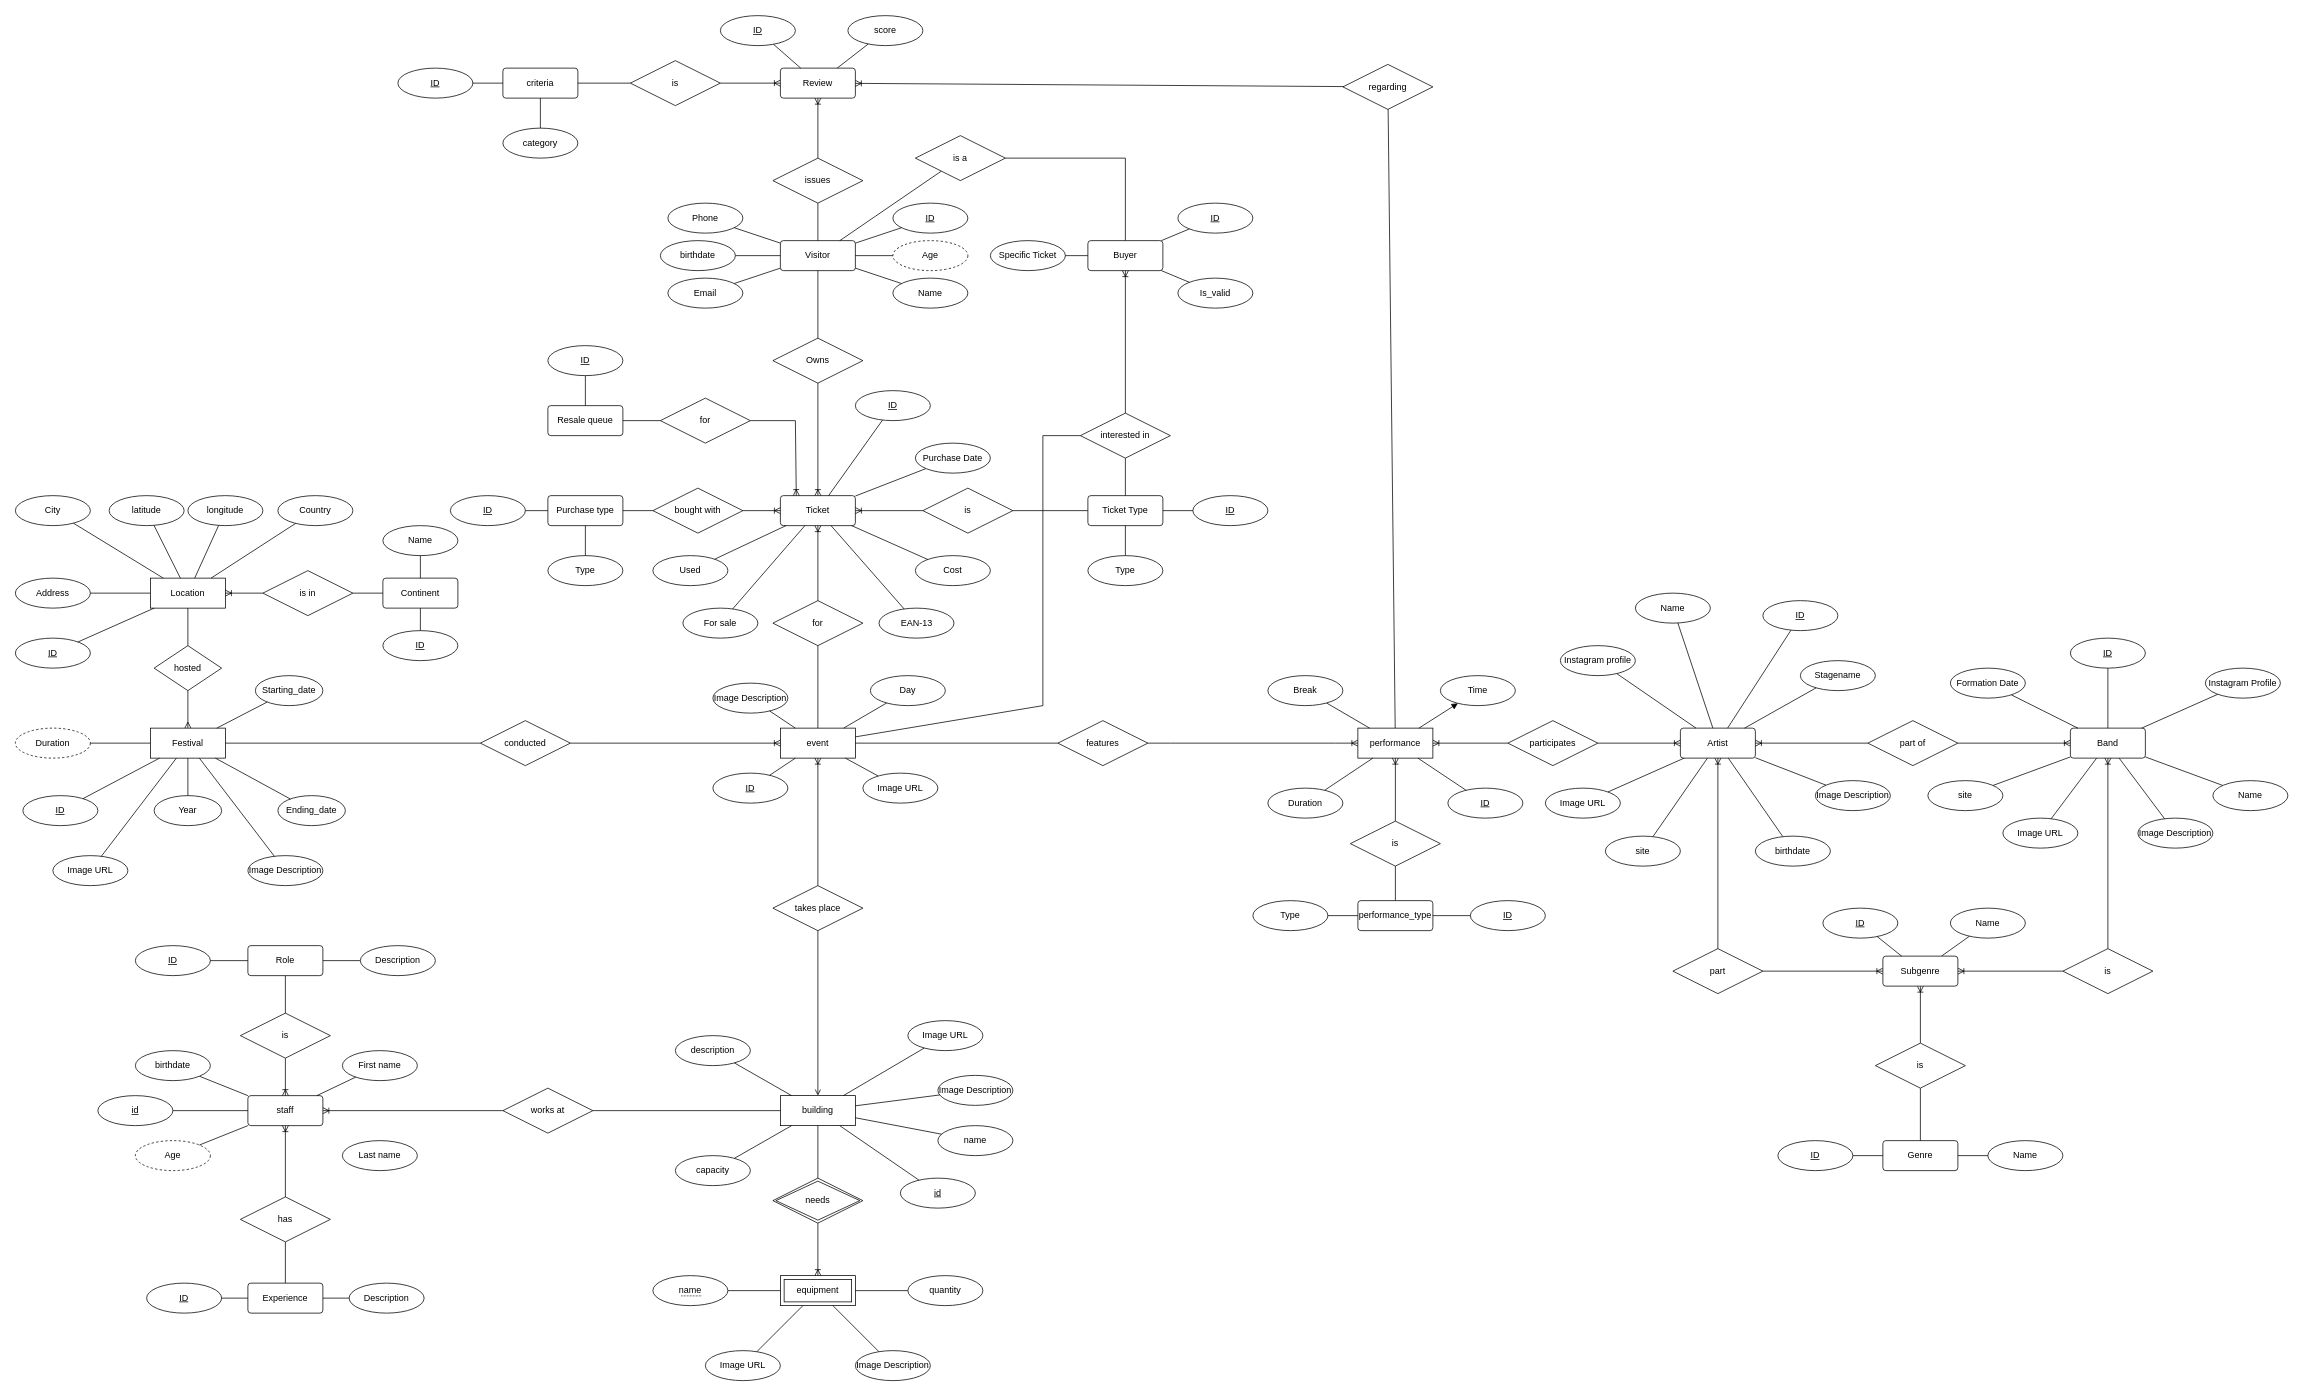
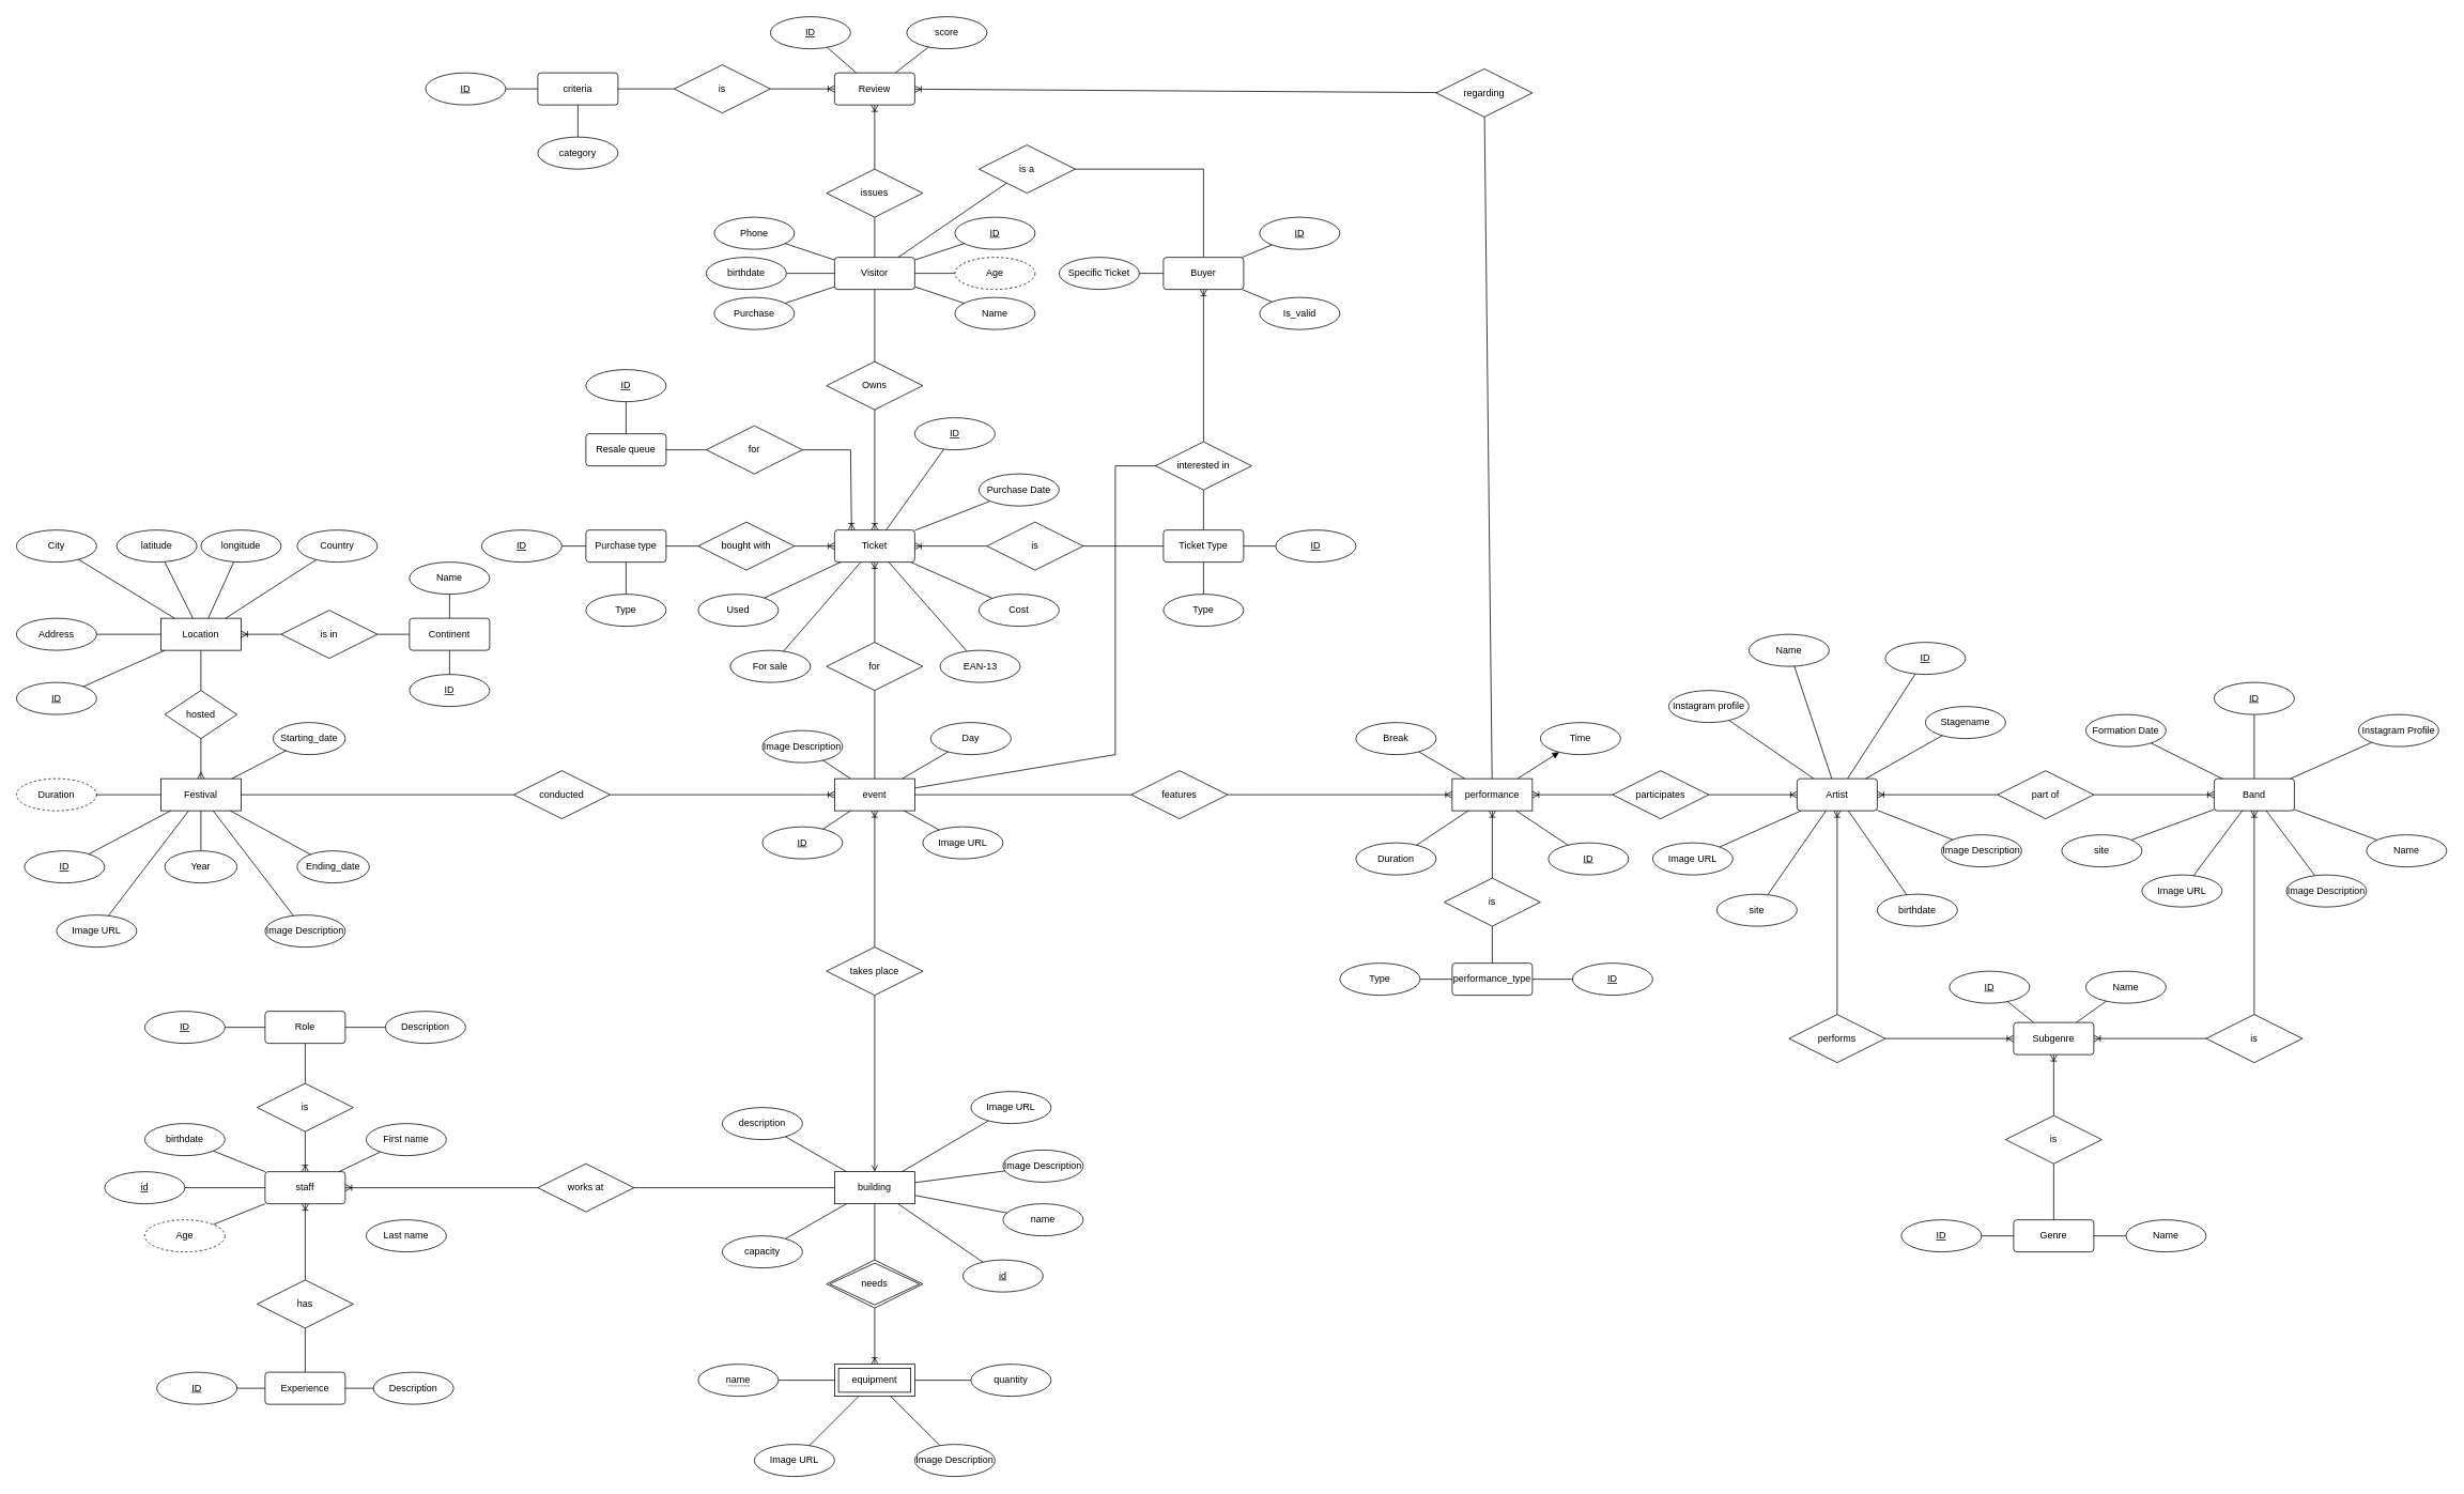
- <mxCell id="139" value="Email" style="ellipse;whiteSpace=wrap;html=1;align=center;" parent="1" vertex="1"><mxGeometry x="890" y="370" width="100" height="40" as="geometry" /></mxCell>
+ <mxCell id="139" value="Purchase" style="ellipse;whiteSpace=wrap;html=1;align=center;" parent="1" vertex="1"><mxGeometry x="890" y="370" width="100" height="40" as="geometry" /></mxCell>
- <mxCell id="123" value="part" style="shape=rhombus;perimeter=rhombusPerimeter;whiteSpace=wrap;html=1;align=center;" parent="1" vertex="1"><mxGeometry x="2230" y="1264" width="120" height="60" as="geometry" /></mxCell>
+ <mxCell id="123" value="performs" style="shape=rhombus;perimeter=rhombusPerimeter;whiteSpace=wrap;html=1;align=center;" parent="1" vertex="1"><mxGeometry x="2230" y="1264" width="120" height="60" as="geometry" /></mxCell>
